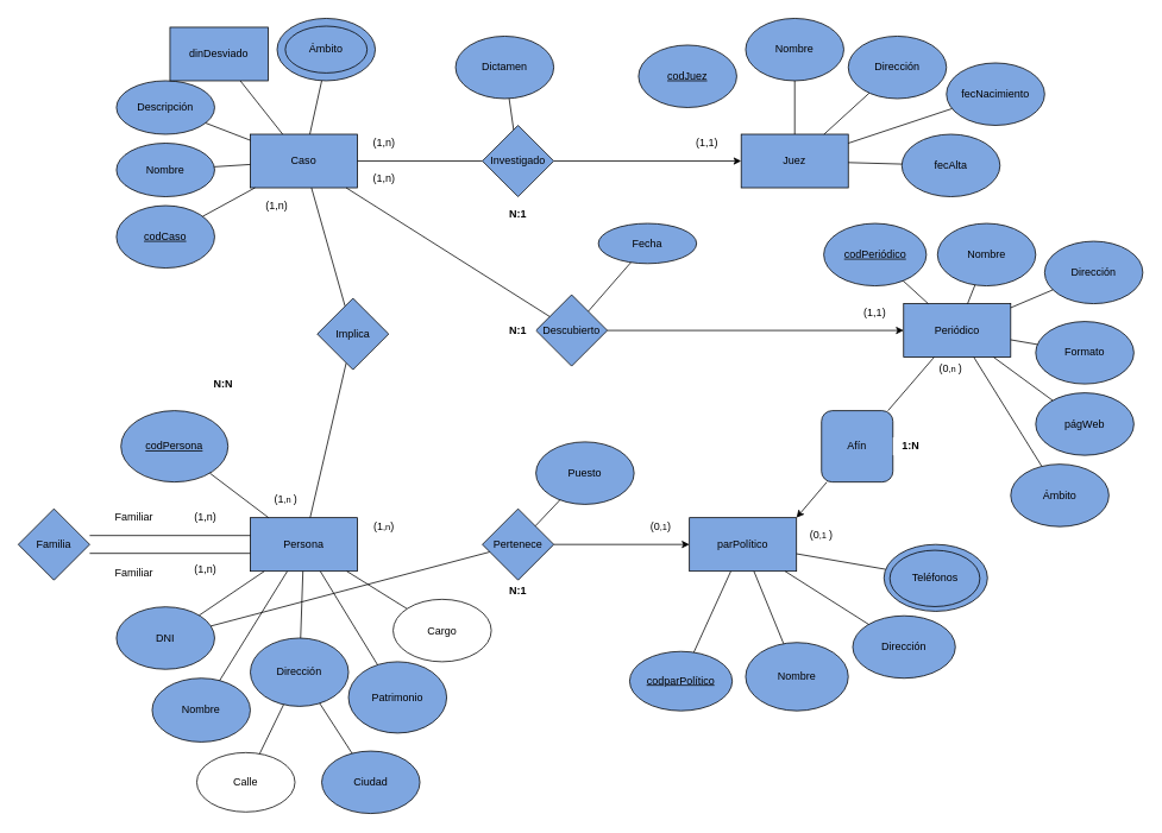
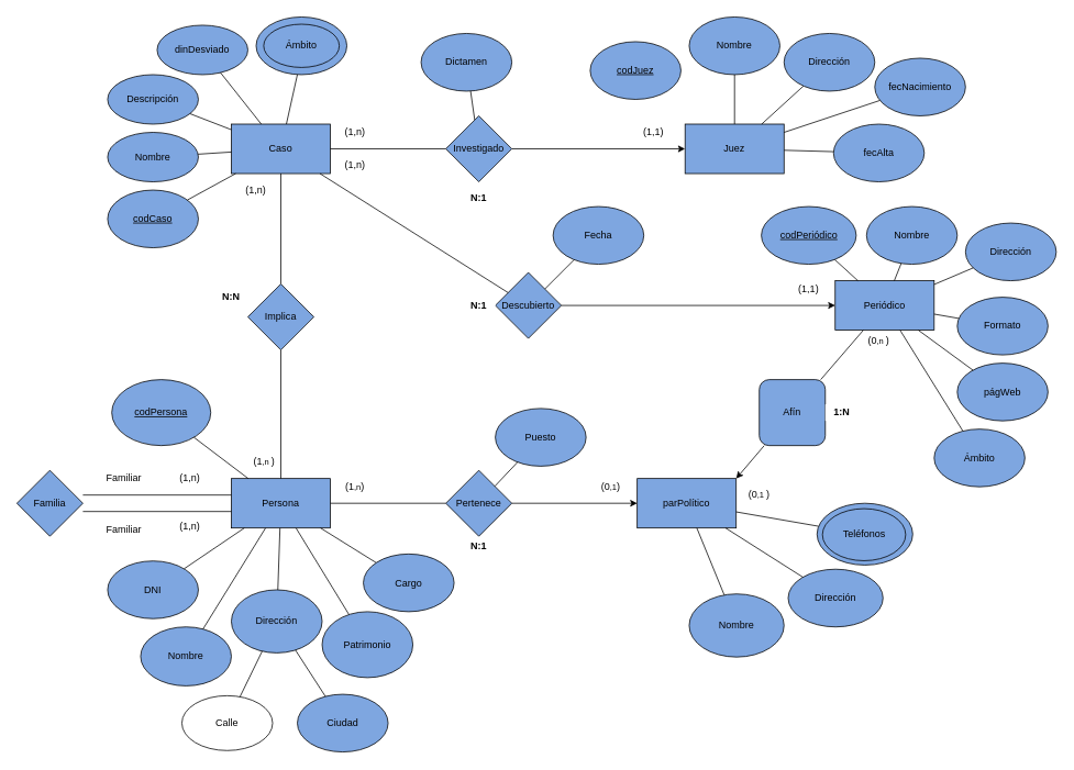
- <mxCell id="6" value="dinDesviado" style="whiteSpace=wrap;html=1;fillColor=#7EA6E0;rounded=0;" parent="2" vertex="1"><mxGeometry x="170" y="10" width="110" height="60" as="geometry" /></mxCell>
+ <mxCell id="6" value="dinDesviado" style="ellipse;whiteSpace=wrap;html=1;fillColor=#7EA6E0;" parent="2" vertex="1"><mxGeometry x="170" y="10" width="110" height="60" as="geometry" /></mxCell>
- <mxCell id="69" value="Fecha" style="ellipse;whiteSpace=wrap;html=1;labelBackgroundColor=none;fillColor=#7EA6E0;" parent="2" vertex="1"><mxGeometry x="650" y="230" width="110" height="45" as="geometry" /></mxCell>
+ <mxCell id="69" value="Fecha" style="ellipse;whiteSpace=wrap;html=1;labelBackgroundColor=none;fillColor=#7EA6E0;" parent="2" vertex="1"><mxGeometry x="650" y="230" width="110" height="70" as="geometry" /></mxCell>
- <mxCell id="60" value="Implica" style="rhombus;whiteSpace=wrap;html=1;labelBackgroundColor=none;fillColor=#7EA6E0;" parent="2" vertex="1"><mxGeometry x="335" y="314" width="80" height="80" as="geometry" /></mxCell>
+ <mxCell id="60" value="Implica" style="rhombus;whiteSpace=wrap;html=1;labelBackgroundColor=none;fillColor=#7EA6E0;" parent="2" vertex="1"><mxGeometry x="280" y="324" width="80" height="80" as="geometry" /></mxCell>
- <mxCell id="75" value="N:N" style="text;html=1;strokeColor=none;fillColor=#FFFFFF;align=center;verticalAlign=middle;whiteSpace=wrap;rounded=0;labelBackgroundColor=none;fontStyle=1" parent="2" vertex="1"><mxGeometry x="210" y="400" width="40" height="20" as="geometry" /></mxCell>
+ <mxCell id="75" value="N:N" style="text;html=1;strokeColor=none;fillColor=#FFFFFF;align=center;verticalAlign=middle;whiteSpace=wrap;rounded=0;labelBackgroundColor=none;fontStyle=1" parent="2" vertex="1"><mxGeometry x="240" y="330" width="40" height="20" as="geometry" /></mxCell>
- <mxCell id="62" value="" style="edgeStyle=none;rounded=0;orthogonalLoop=1;jettySize=auto;html=1;endArrow=none;endFill=0;fillColor=#7EA6E0;" parent="2" source="63" target="27" edge="1"><mxGeometry relative="1" as="geometry" /></mxCell>
+ <mxCell id="62" value="" style="edgeStyle=none;rounded=0;orthogonalLoop=1;jettySize=auto;html=1;endArrow=none;endFill=0;fillColor=#7EA6E0;" parent="2" source="63" target="25" edge="1"><mxGeometry relative="1" as="geometry" /></mxCell>
- <mxCell id="95" value="" style="endArrow=none;html=1;fillColor=#7EA6E0;" parent="2" source="94" target="38" edge="1"><mxGeometry width="50" height="50" relative="1" as="geometry"><mxPoint x="840" y="670" as="sourcePoint" /><mxPoint x="890" y="620" as="targetPoint" /></mxGeometry></mxCell>
- <mxCell id="26" value="Cargo" style="ellipse;whiteSpace=wrap;html=1;labelBackgroundColor=none;direction=west;fillColor=#ffffff;" parent="2" vertex="1"><mxGeometry x="420" y="651.54" width="110" height="70" as="geometry" /></mxCell>
+ <mxCell id="26" value="Cargo" style="ellipse;whiteSpace=wrap;html=1;labelBackgroundColor=none;direction=west;fillColor=#7EA6E0;" parent="2" vertex="1"><mxGeometry x="420" y="651.54" width="110" height="70" as="geometry" /></mxCell>
- <mxCell id="94" value="&lt;u&gt;codparPolítico&lt;/u&gt;" style="ellipse;whiteSpace=wrap;html=1;fillColor=#7EA6E0;" parent="2" vertex="1"><mxGeometry x="685" y="710" width="115" height="66.54" as="geometry" /></mxCell>
